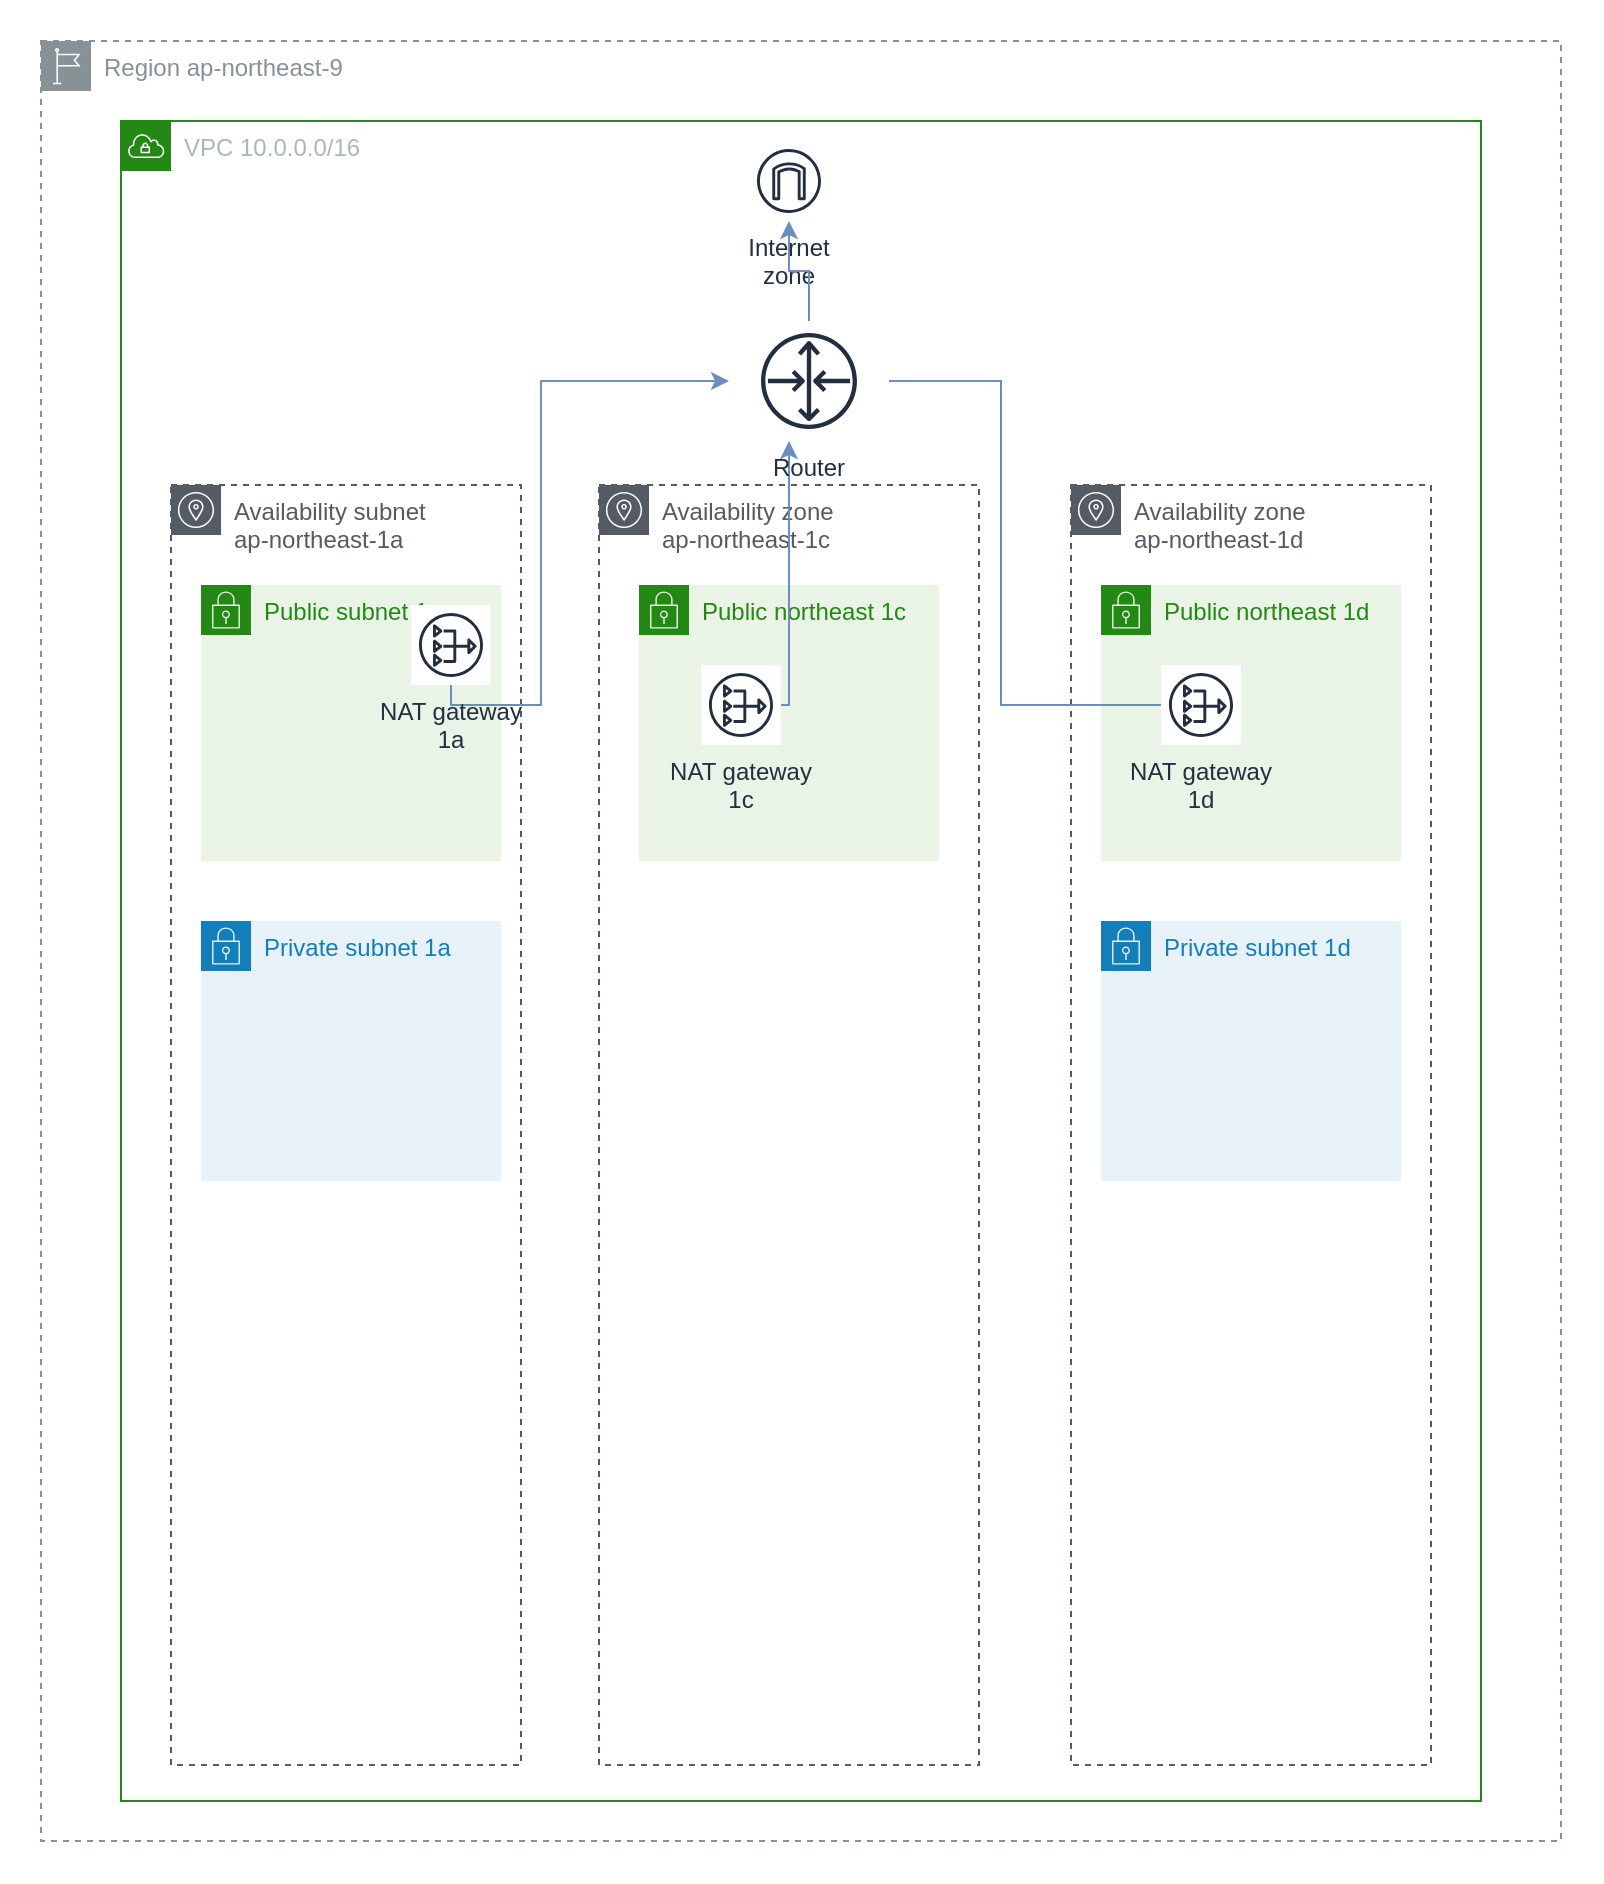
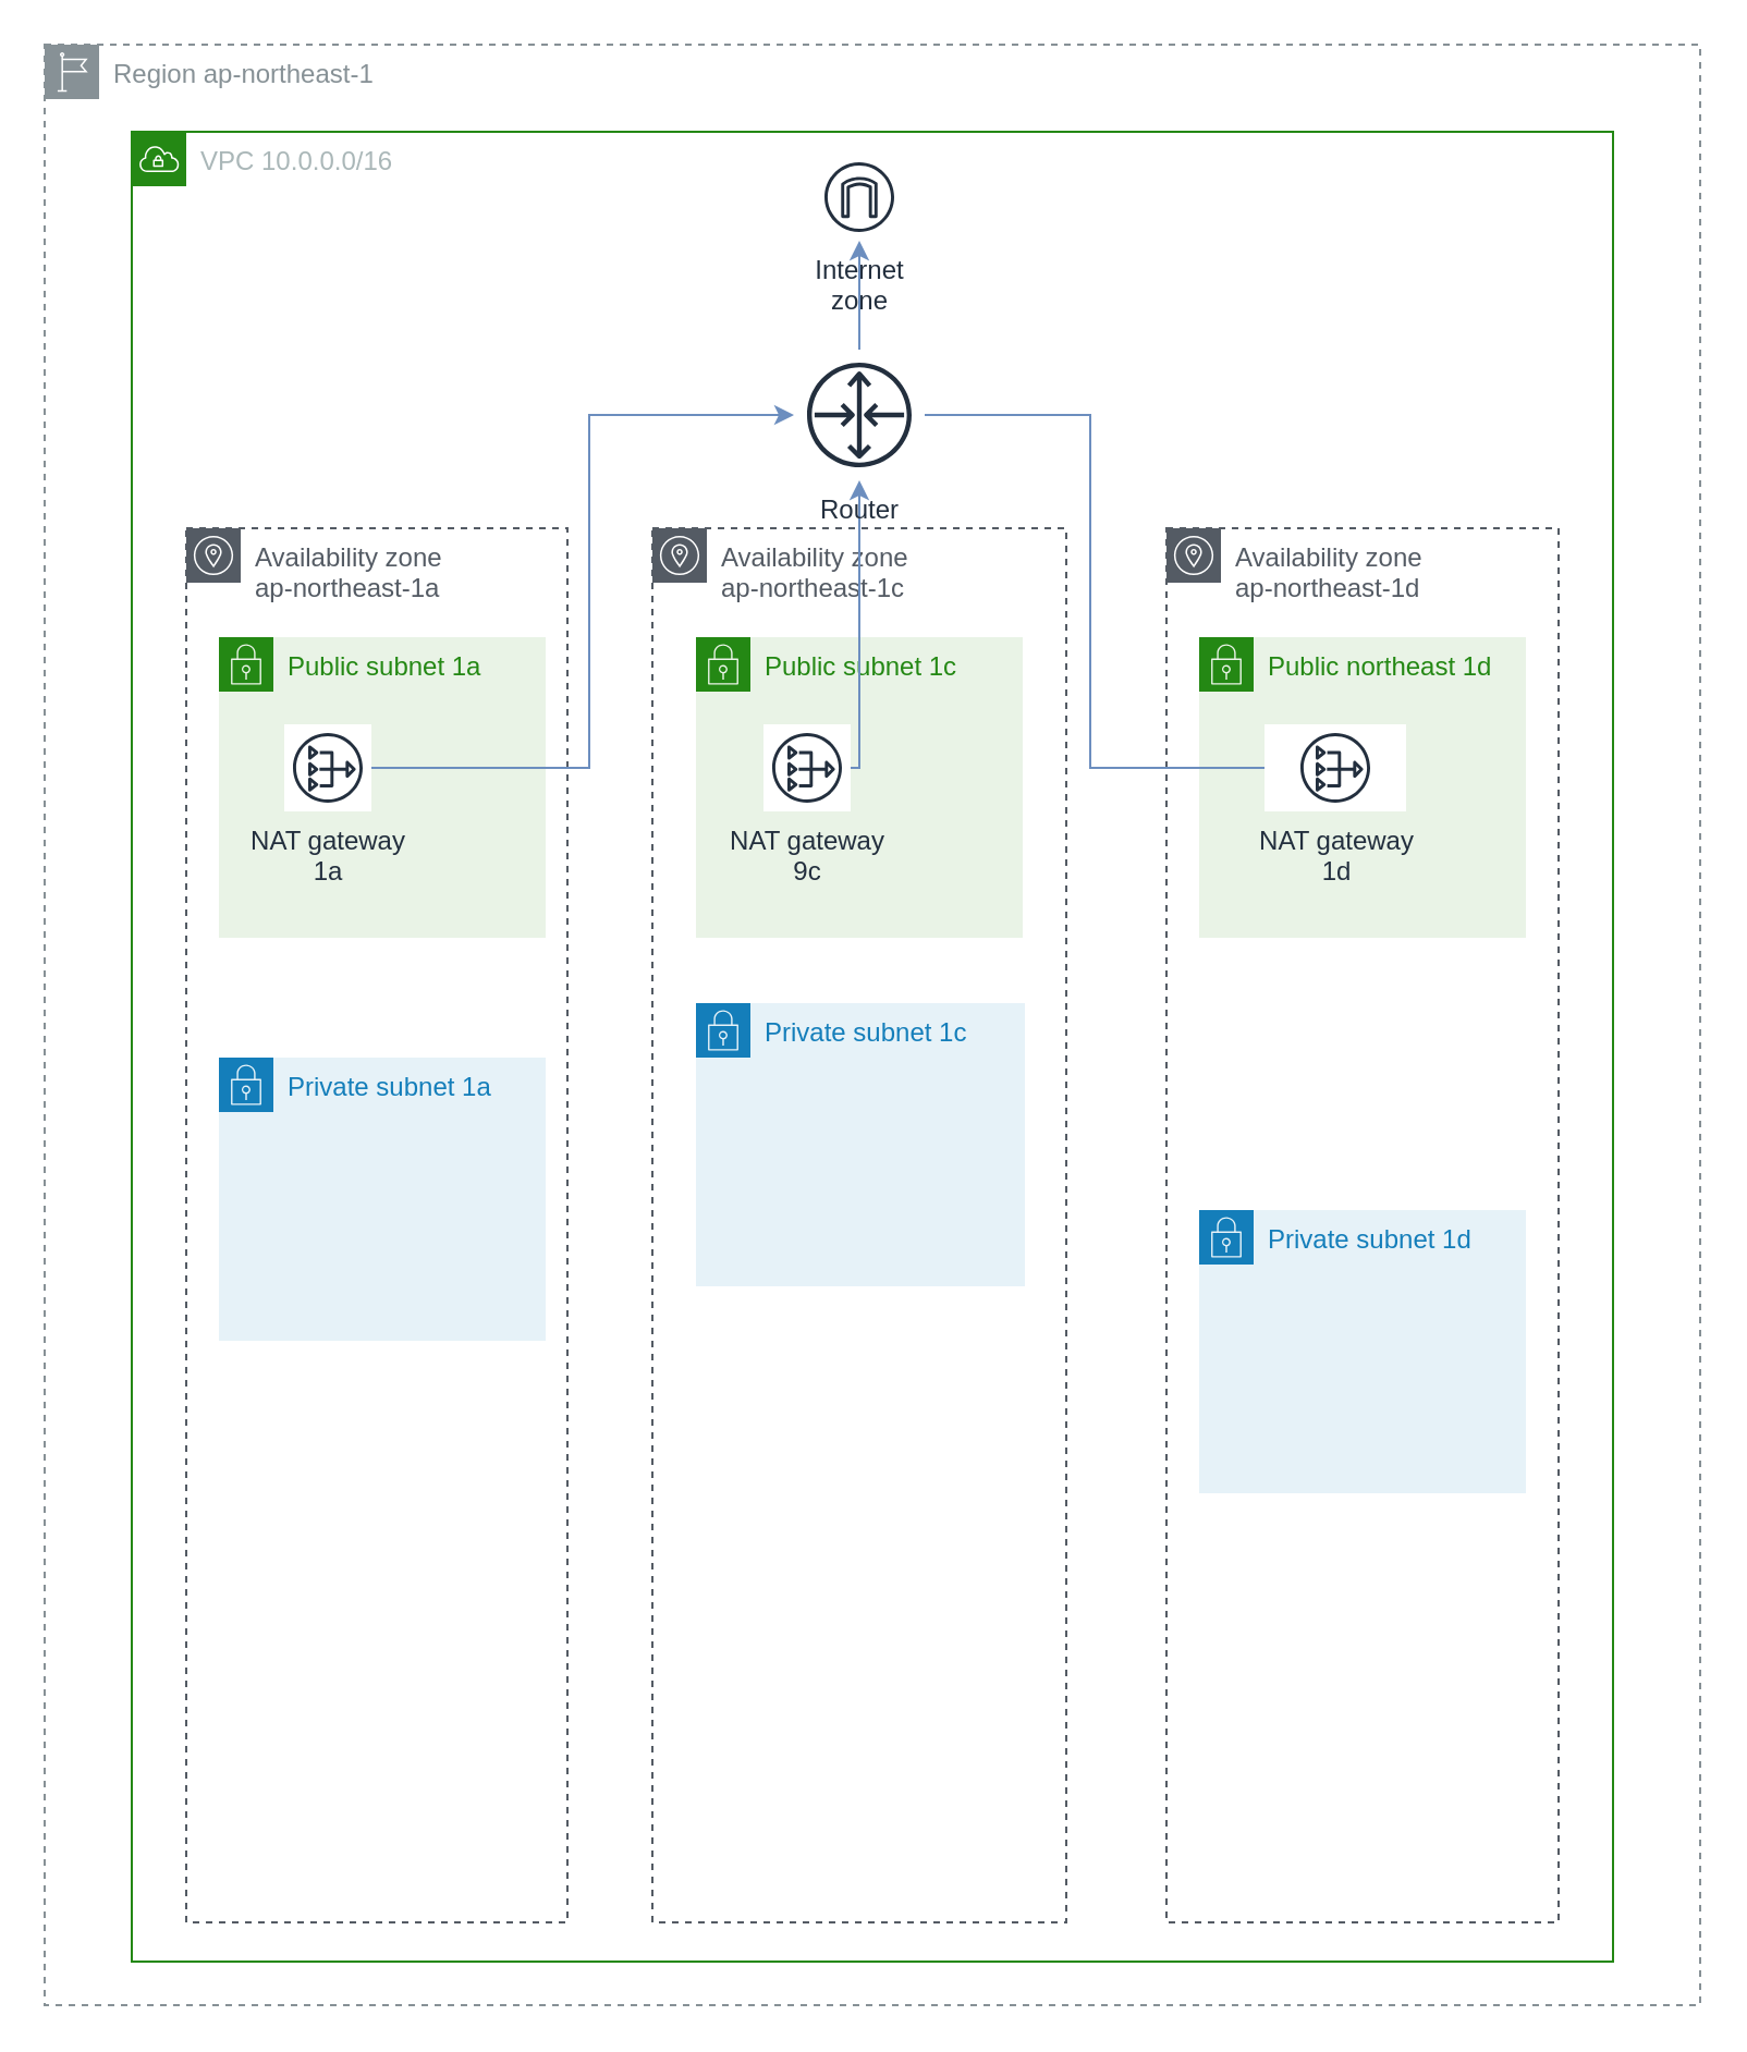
- <mxCell id="2" value="Region ap-northeast-9" style="outlineConnect=0;gradientColor=none;html=1;whiteSpace=wrap;fontSize=12;fontStyle=0;shape=mxgraph.aws4.group;grIcon=mxgraph.aws4.group_region;strokeColor=#879196;fillColor=none;verticalAlign=top;align=left;spacingLeft=30;fontColor=#879196;dashed=1;" parent="1" vertex="1"><mxGeometry x="20" y="20" width="760" height="900" as="geometry" /></mxCell>
+ <mxCell id="2" value="Region ap-northeast-1" style="outlineConnect=0;gradientColor=none;html=1;whiteSpace=wrap;fontSize=12;fontStyle=0;shape=mxgraph.aws4.group;grIcon=mxgraph.aws4.group_region;strokeColor=#879196;fillColor=none;verticalAlign=top;align=left;spacingLeft=30;fontColor=#879196;dashed=1;" parent="1" vertex="1"><mxGeometry x="20" y="20" width="760" height="900" as="geometry" /></mxCell>
- <mxCell id="21" value="Router" style="outlineConnect=0;fontColor=#232F3E;gradientColor=none;strokeColor=#232F3E;fillColor=#ffffff;dashed=0;verticalLabelPosition=bottom;verticalAlign=top;align=center;html=1;fontSize=12;fontStyle=0;aspect=fixed;shape=mxgraph.aws4.resourceIcon;resIcon=mxgraph.aws4.router;" parent="1" vertex="1"><mxGeometry x="364" y="160" width="80" height="60" as="geometry" /></mxCell>
+ <mxCell id="21" value="Router" style="outlineConnect=0;fontColor=#232F3E;gradientColor=none;strokeColor=#232F3E;fillColor=#ffffff;dashed=0;verticalLabelPosition=bottom;verticalAlign=top;align=center;html=1;fontSize=12;fontStyle=0;aspect=fixed;shape=mxgraph.aws4.resourceIcon;resIcon=mxgraph.aws4.router;" parent="1" vertex="1"><mxGeometry x="364" y="160" width="60" height="60" as="geometry" /></mxCell>
- <mxCell id="4" value="Availability subnet &lt;br&gt;ap-northeast-1a" style="outlineConnect=0;gradientColor=none;html=1;whiteSpace=wrap;fontSize=12;fontStyle=0;shape=mxgraph.aws4.group;grIcon=mxgraph.aws4.group_availability_zone;strokeColor=#545B64;fillColor=none;verticalAlign=top;align=left;spacingLeft=30;fontColor=#545B64;dashed=1;" parent="1" vertex="1"><mxGeometry x="85" y="242" width="175" height="640" as="geometry" /></mxCell>
+ <mxCell id="4" value="Availability zone &lt;br&gt;ap-northeast-1a" style="outlineConnect=0;gradientColor=none;html=1;whiteSpace=wrap;fontSize=12;fontStyle=0;shape=mxgraph.aws4.group;grIcon=mxgraph.aws4.group_availability_zone;strokeColor=#545B64;fillColor=none;verticalAlign=top;align=left;spacingLeft=30;fontColor=#545B64;dashed=1;" parent="1" vertex="1"><mxGeometry x="85" y="242" width="175" height="640" as="geometry" /></mxCell>
- <mxCell id="9" value="Public northeast 1c" style="points=[[0,0],[0.25,0],[0.5,0],[0.75,0],[1,0],[1,0.25],[1,0.5],[1,0.75],[1,1],[0.75,1],[0.5,1],[0.25,1],[0,1],[0,0.75],[0,0.5],[0,0.25]];outlineConnect=0;gradientColor=none;html=1;whiteSpace=wrap;fontSize=12;fontStyle=0;shape=mxgraph.aws4.group;grIcon=mxgraph.aws4.group_security_group;grStroke=0;strokeColor=#248814;fillColor=#E9F3E6;verticalAlign=top;align=left;spacingLeft=30;fontColor=#248814;dashed=0;" parent="1" vertex="1"><mxGeometry x="319" y="292" width="150" height="138" as="geometry" /></mxCell>
+ <mxCell id="9" value="Public subnet 1c" style="points=[[0,0],[0.25,0],[0.5,0],[0.75,0],[1,0],[1,0.25],[1,0.5],[1,0.75],[1,1],[0.75,1],[0.5,1],[0.25,1],[0,1],[0,0.75],[0,0.5],[0,0.25]];outlineConnect=0;gradientColor=none;html=1;whiteSpace=wrap;fontSize=12;fontStyle=0;shape=mxgraph.aws4.group;grIcon=mxgraph.aws4.group_security_group;grStroke=0;strokeColor=#248814;fillColor=#E9F3E6;verticalAlign=top;align=left;spacingLeft=30;fontColor=#248814;dashed=0;" parent="1" vertex="1"><mxGeometry x="319" y="292" width="150" height="138" as="geometry" /></mxCell>
- <mxCell id="15" value="NAT gateway&lt;br&gt;1a" style="outlineConnect=0;fontColor=#232F3E;gradientColor=none;strokeColor=#232F3E;fillColor=#ffffff;dashed=0;verticalLabelPosition=bottom;verticalAlign=top;align=center;html=1;fontSize=12;fontStyle=0;aspect=fixed;shape=mxgraph.aws4.resourceIcon;resIcon=mxgraph.aws4.nat_gateway;" parent="1" vertex="1"><mxGeometry x="205" y="302" width="40" height="40" as="geometry" /></mxCell>
+ <mxCell id="15" value="NAT gateway&lt;br&gt;1a" style="outlineConnect=0;fontColor=#232F3E;gradientColor=none;strokeColor=#232F3E;fillColor=#ffffff;dashed=0;verticalLabelPosition=bottom;verticalAlign=top;align=center;html=1;fontSize=12;fontStyle=0;aspect=fixed;shape=mxgraph.aws4.resourceIcon;resIcon=mxgraph.aws4.nat_gateway;" parent="1" vertex="1"><mxGeometry x="130" y="332" width="40" height="40" as="geometry" /></mxCell>
- <mxCell id="17" value="NAT gateway&lt;br&gt;1d" style="outlineConnect=0;fontColor=#232F3E;gradientColor=none;strokeColor=#232F3E;fillColor=#ffffff;dashed=0;verticalLabelPosition=bottom;verticalAlign=top;align=center;html=1;fontSize=12;fontStyle=0;aspect=fixed;shape=mxgraph.aws4.resourceIcon;resIcon=mxgraph.aws4.nat_gateway;" parent="1" vertex="1"><mxGeometry x="580" y="332" width="40" height="40" as="geometry" /></mxCell>
+ <mxCell id="17" value="NAT gateway&lt;br&gt;1d" style="outlineConnect=0;fontColor=#232F3E;gradientColor=none;strokeColor=#232F3E;fillColor=#ffffff;dashed=0;verticalLabelPosition=bottom;verticalAlign=top;align=center;html=1;fontSize=12;fontStyle=0;aspect=fixed;shape=mxgraph.aws4.resourceIcon;resIcon=mxgraph.aws4.nat_gateway;" parent="1" vertex="1"><mxGeometry x="580" y="332" width="65" height="40" as="geometry" /></mxCell>
- <mxCell id="19" value="NAT gateway&lt;br&gt;1c" style="outlineConnect=0;fontColor=#232F3E;gradientColor=none;strokeColor=#232F3E;fillColor=#ffffff;dashed=0;verticalLabelPosition=bottom;verticalAlign=top;align=center;html=1;fontSize=12;fontStyle=0;aspect=fixed;shape=mxgraph.aws4.resourceIcon;resIcon=mxgraph.aws4.nat_gateway;" parent="1" vertex="1"><mxGeometry x="350" y="332" width="40" height="40" as="geometry" /></mxCell>
+ <mxCell id="19" value="NAT gateway&lt;br&gt;9c" style="outlineConnect=0;fontColor=#232F3E;gradientColor=none;strokeColor=#232F3E;fillColor=#ffffff;dashed=0;verticalLabelPosition=bottom;verticalAlign=top;align=center;html=1;fontSize=12;fontStyle=0;aspect=fixed;shape=mxgraph.aws4.resourceIcon;resIcon=mxgraph.aws4.nat_gateway;" parent="1" vertex="1"><mxGeometry x="350" y="332" width="40" height="40" as="geometry" /></mxCell>
- <mxCell id="12" value="Private subnet 1a" style="points=[[0,0],[0.25,0],[0.5,0],[0.75,0],[1,0],[1,0.25],[1,0.5],[1,0.75],[1,1],[0.75,1],[0.5,1],[0.25,1],[0,1],[0,0.75],[0,0.5],[0,0.25]];outlineConnect=0;gradientColor=none;html=1;whiteSpace=wrap;fontSize=12;fontStyle=0;shape=mxgraph.aws4.group;grIcon=mxgraph.aws4.group_security_group;grStroke=0;strokeColor=#147EBA;fillColor=#E6F2F8;verticalAlign=top;align=left;spacingLeft=30;fontColor=#147EBA;dashed=0;" parent="1" vertex="1"><mxGeometry x="100" y="460" width="150" height="130" as="geometry" /></mxCell>
+ <mxCell id="12" value="Private subnet 1a" style="points=[[0,0],[0.25,0],[0.5,0],[0.75,0],[1,0],[1,0.25],[1,0.5],[1,0.75],[1,1],[0.75,1],[0.5,1],[0.25,1],[0,1],[0,0.75],[0,0.5],[0,0.25]];outlineConnect=0;gradientColor=none;html=1;whiteSpace=wrap;fontSize=12;fontStyle=0;shape=mxgraph.aws4.group;grIcon=mxgraph.aws4.group_security_group;grStroke=0;strokeColor=#147EBA;fillColor=#E6F2F8;verticalAlign=top;align=left;spacingLeft=30;fontColor=#147EBA;dashed=0;" parent="1" vertex="1"><mxGeometry x="100" y="485" width="150" height="130" as="geometry" /></mxCell>
+ <mxCell id="10" value="Private subnet 1c" style="points=[[0,0],[0.25,0],[0.5,0],[0.75,0],[1,0],[1,0.25],[1,0.5],[1,0.75],[1,1],[0.75,1],[0.5,1],[0.25,1],[0,1],[0,0.75],[0,0.5],[0,0.25]];outlineConnect=0;gradientColor=none;html=1;whiteSpace=wrap;fontSize=12;fontStyle=0;shape=mxgraph.aws4.group;grIcon=mxgraph.aws4.group_security_group;grStroke=0;strokeColor=#147EBA;fillColor=#E6F2F8;verticalAlign=top;align=left;spacingLeft=30;fontColor=#147EBA;dashed=0;" parent="1" vertex="1"><mxGeometry x="319" y="460" width="151" height="130" as="geometry" /></mxCell>
- <mxCell id="11" value="Private subnet 1d" style="points=[[0,0],[0.25,0],[0.5,0],[0.75,0],[1,0],[1,0.25],[1,0.5],[1,0.75],[1,1],[0.75,1],[0.5,1],[0.25,1],[0,1],[0,0.75],[0,0.5],[0,0.25]];outlineConnect=0;gradientColor=none;html=1;whiteSpace=wrap;fontSize=12;fontStyle=0;shape=mxgraph.aws4.group;grIcon=mxgraph.aws4.group_security_group;grStroke=0;strokeColor=#147EBA;fillColor=#E6F2F8;verticalAlign=top;align=left;spacingLeft=30;fontColor=#147EBA;dashed=0;" parent="1" vertex="1"><mxGeometry x="550" y="460" width="150" height="130" as="geometry" /></mxCell>
+ <mxCell id="11" value="Private subnet 1d" style="points=[[0,0],[0.25,0],[0.5,0],[0.75,0],[1,0],[1,0.25],[1,0.5],[1,0.75],[1,1],[0.75,1],[0.5,1],[0.25,1],[0,1],[0,0.75],[0,0.5],[0,0.25]];outlineConnect=0;gradientColor=none;html=1;whiteSpace=wrap;fontSize=12;fontStyle=0;shape=mxgraph.aws4.group;grIcon=mxgraph.aws4.group_security_group;grStroke=0;strokeColor=#147EBA;fillColor=#E6F2F8;verticalAlign=top;align=left;spacingLeft=30;fontColor=#147EBA;dashed=0;" parent="1" vertex="1"><mxGeometry x="550" y="555" width="150" height="130" as="geometry" /></mxCell>
